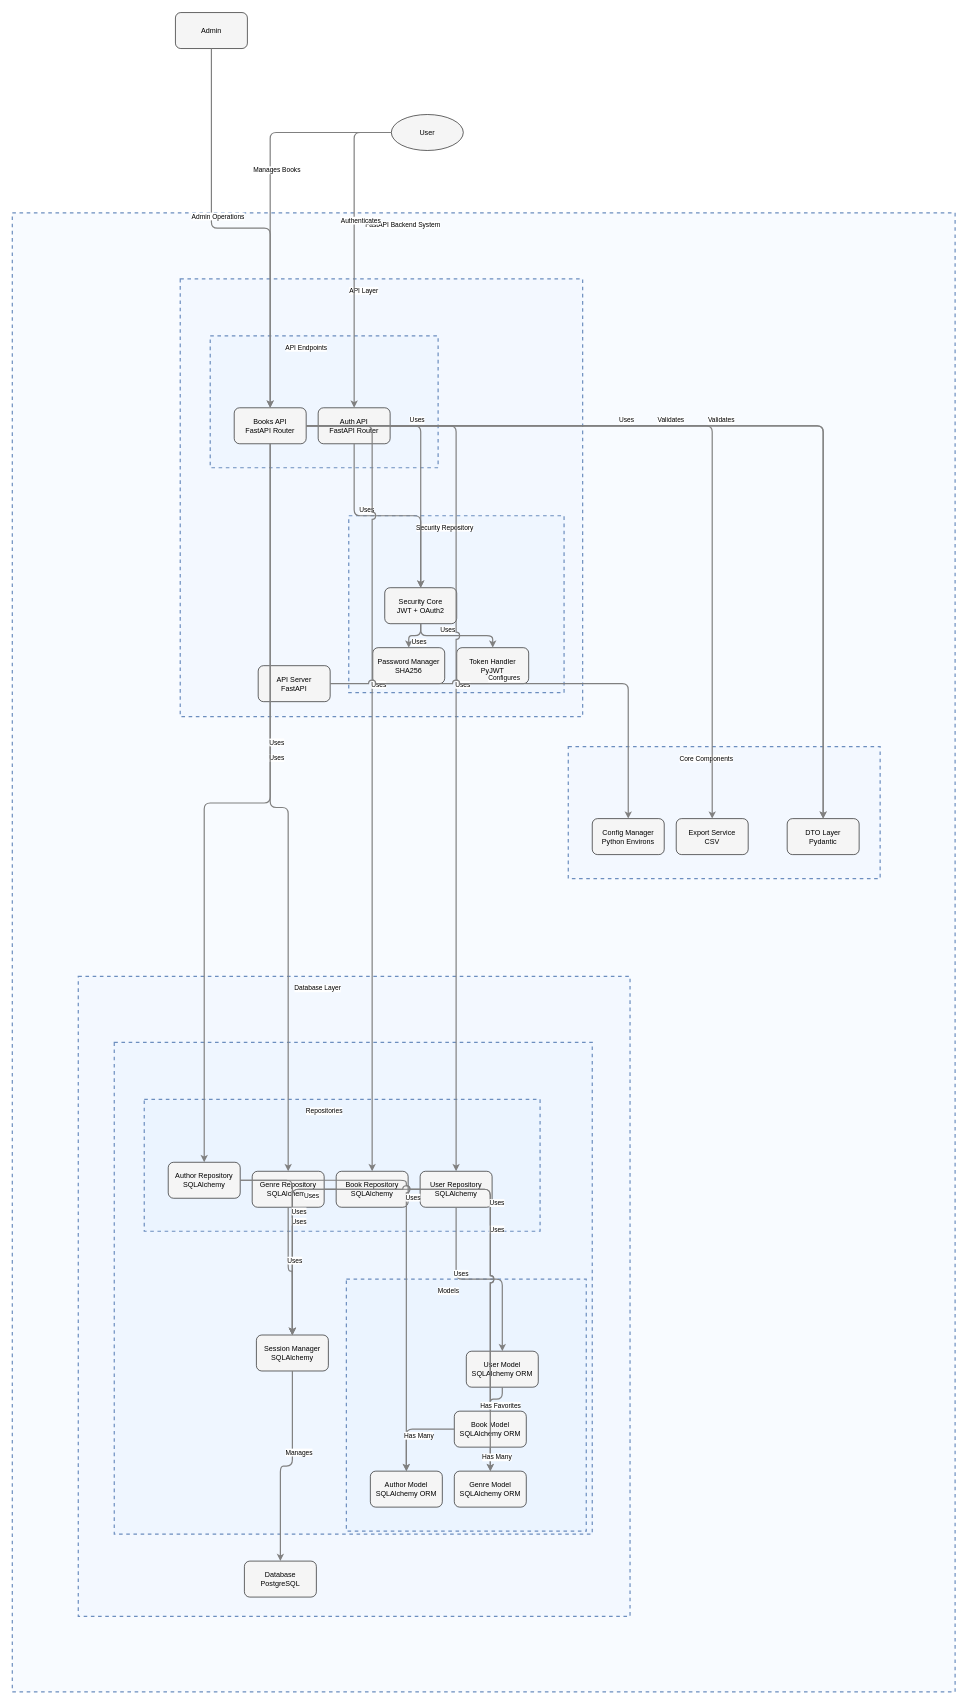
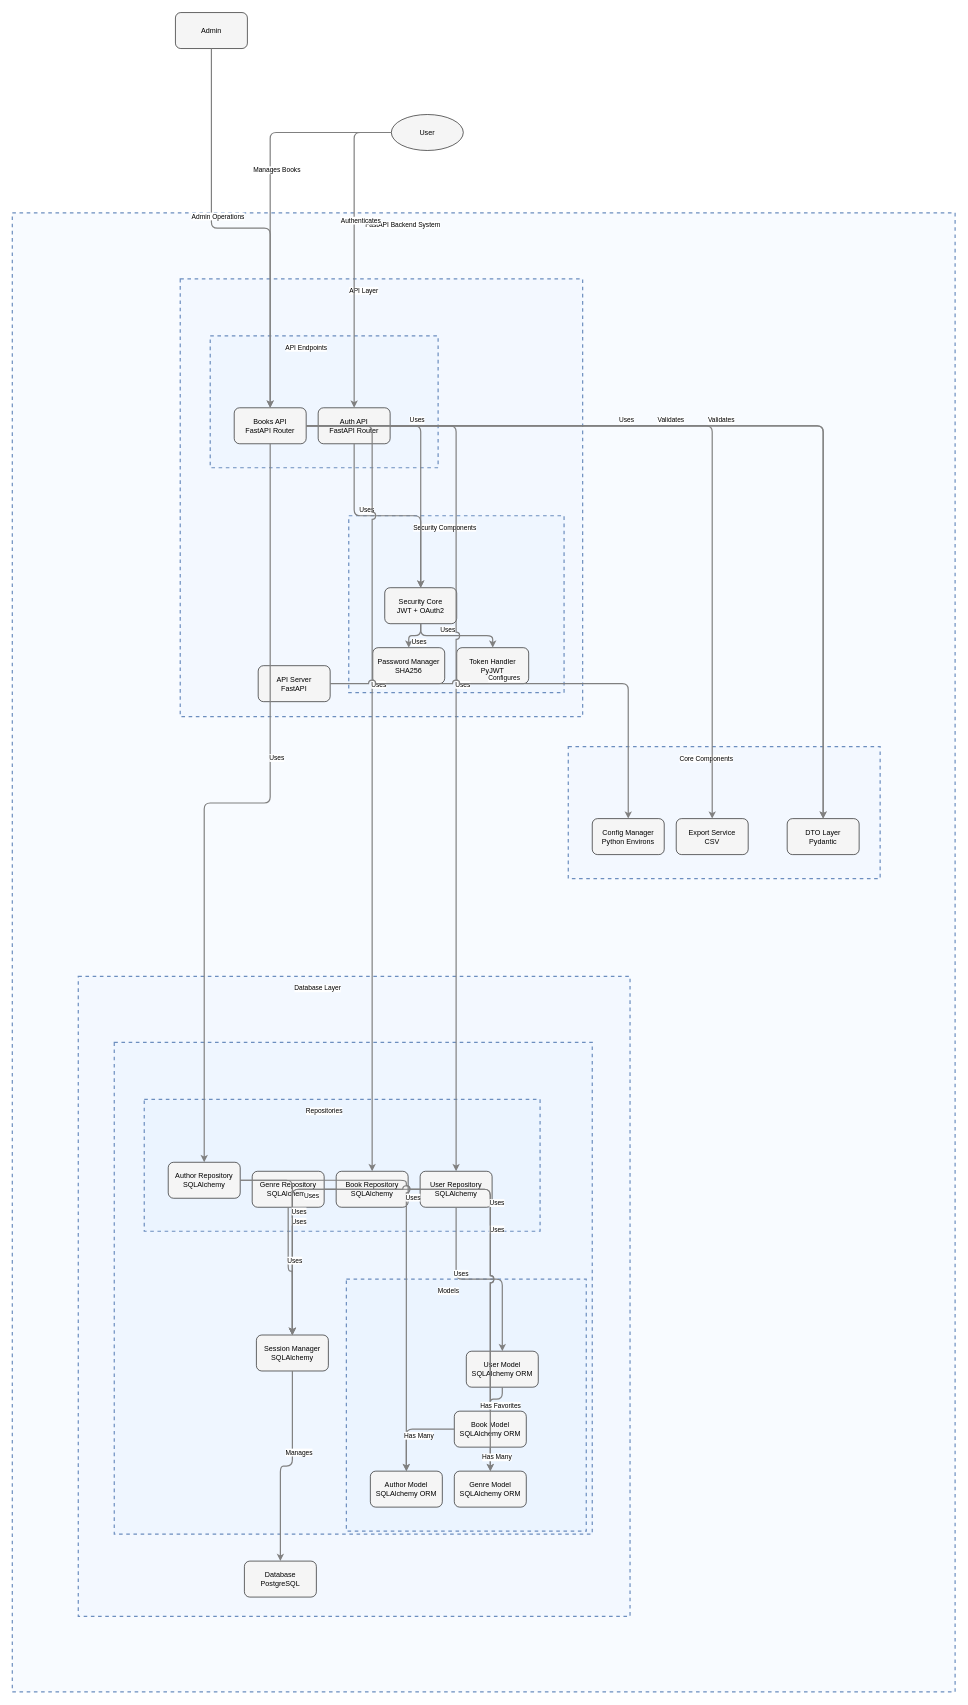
- <mxCell id="30" value="Security Repository" style="edgeLabel;html=1;align=center;verticalAlign=middle;resizable=0;labelBackgroundColor=white;spacing=5" parent="25" vertex="1"><mxGeometry x="289" y="403" width="304" height="24" as="geometry" /></mxCell>
+ <mxCell id="30" value="Security Components" style="edgeLabel;html=1;align=center;verticalAlign=middle;resizable=0;labelBackgroundColor=white;spacing=5" parent="25" vertex="1"><mxGeometry x="289" y="403" width="304" height="24" as="geometry" /></mxCell>
- <mxCell id="60" style="edgeStyle=orthogonalEdgeStyle;rounded=1;orthogonalLoop=1;jettySize=auto;html=1;strokeColor=#808080;strokeWidth=2;jumpStyle=arc;jumpSize=10;spacing=15;labelBackgroundColor=white;labelBorderColor=none" parent="1" source="33" target="20" edge="1"><mxGeometry relative="1" as="geometry" /></mxCell>
- <mxCell id="61" value="Uses" style="edgeLabel;html=1;align=center;verticalAlign=middle;resizable=0;points=[];" parent="60" vertex="1" connectable="0"><mxGeometry x="-0.2" y="10" relative="1" as="geometry"><mxPoint as="offset" /></mxGeometry></mxCell>
